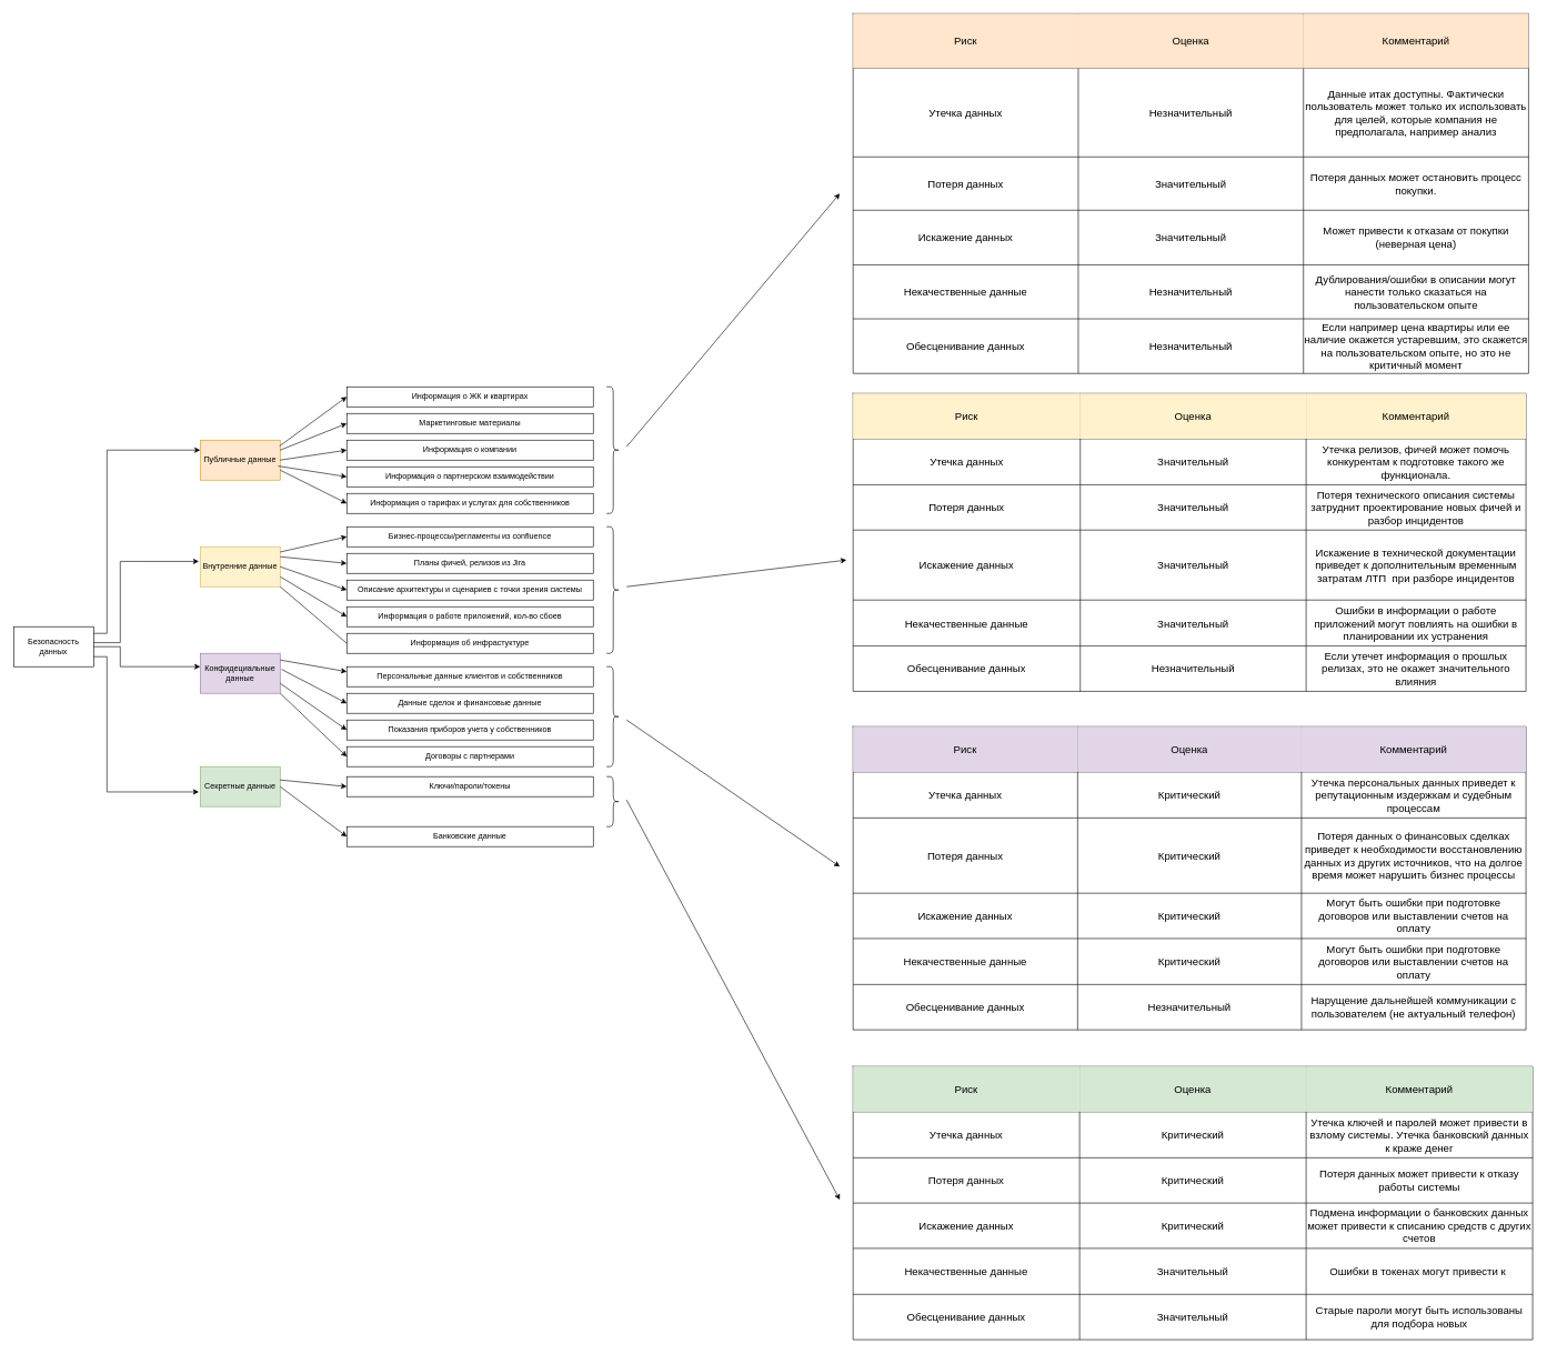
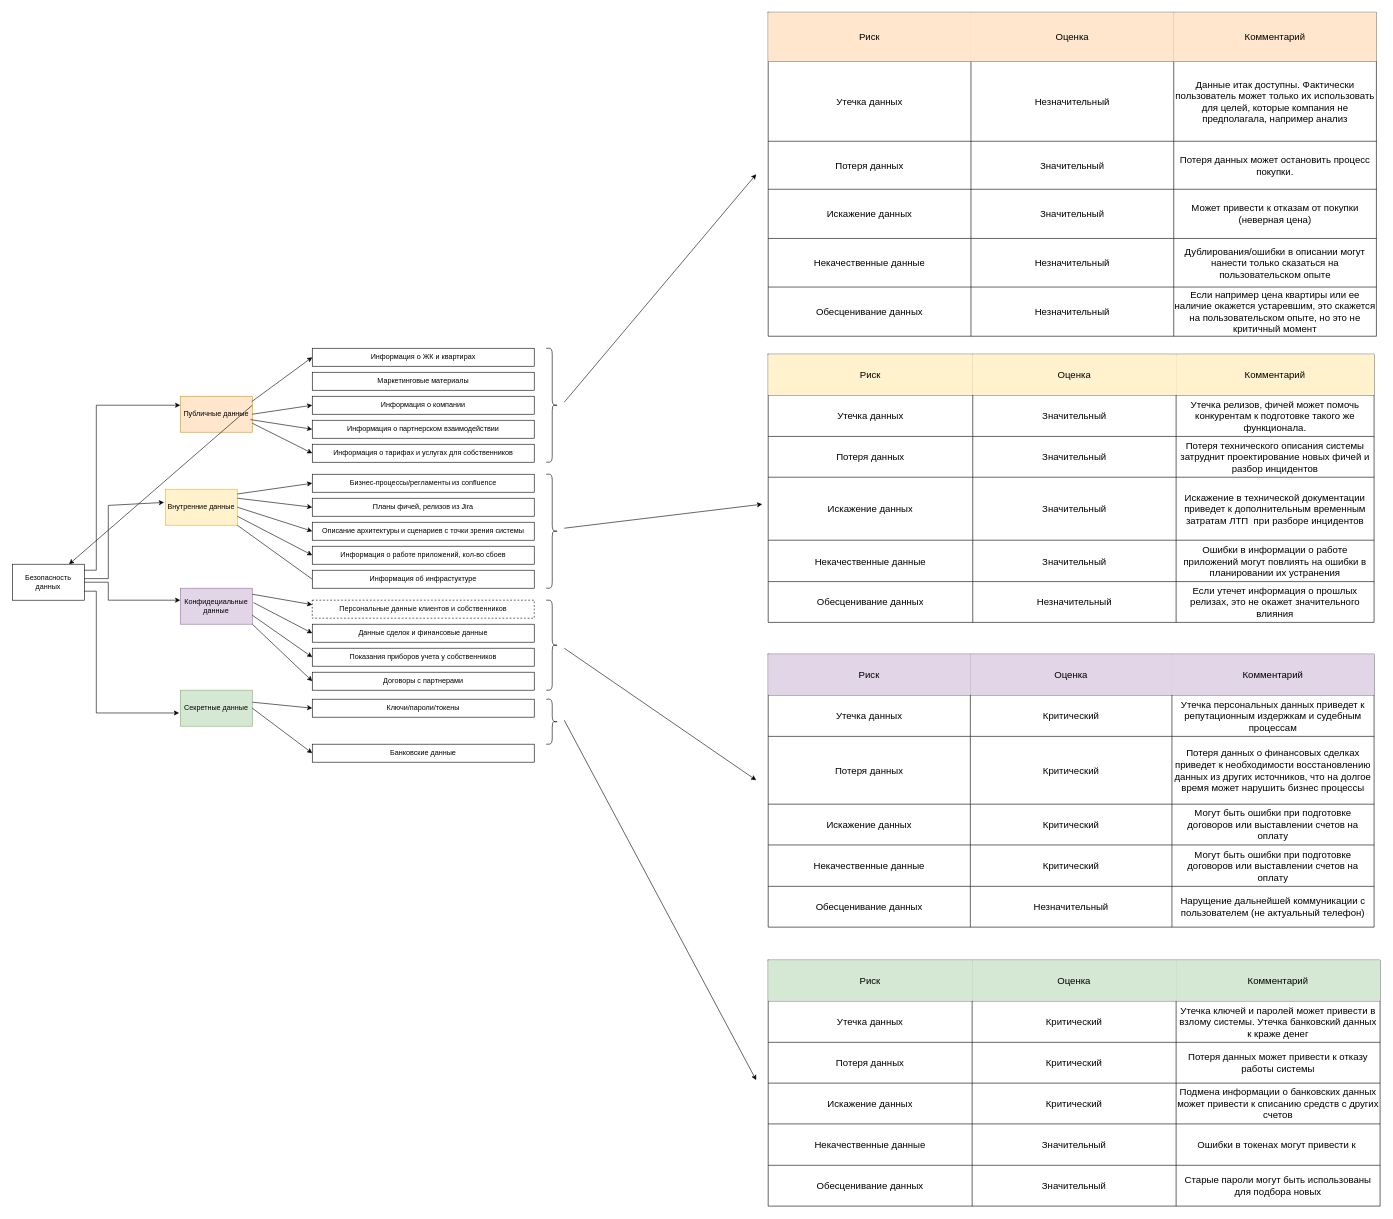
- <mxCell id="17" value="" style="endArrow=classic;html=1;rounded=0;entryX=0;entryY=0.5;entryDx=0;entryDy=0;exitX=1;exitY=0.25;exitDx=0;exitDy=0;" edge="1" parent="1" source="3" target="12"><mxGeometry width="50" height="50" relative="1" as="geometry"><mxPoint x="429" y="679" as="sourcePoint" /><mxPoint x="530" y="605" as="targetPoint" /></mxGeometry></mxCell>
+ <mxCell id="17" value="" style="endArrow=classic;html=1;rounded=0;exitX=1;exitY=0.25;exitDx=0;exitDy=0;" edge="1" parent="1" source="3" target="2"><mxGeometry width="50" height="50" relative="1" as="geometry"><mxPoint x="429" y="679" as="sourcePoint" /><mxPoint x="530" y="605" as="targetPoint" /></mxGeometry></mxCell>
- <mxCell id="4" value="Внутренние данные" style="rounded=0;whiteSpace=wrap;html=1;fillColor=#fff2cc;strokeColor=#d6b656;" vertex="1" parent="1"><mxGeometry x="300" y="820" width="120" height="60" as="geometry" /></mxCell>
+ <mxCell id="4" value="Внутренние данные" style="rounded=0;whiteSpace=wrap;html=1;fillColor=#fff2cc;strokeColor=#d6b656;" vertex="1" parent="1"><mxGeometry x="275" y="815" width="120" height="60" as="geometry" /></mxCell>
- <mxCell id="31" value="Персональные данные клиентов и собственников" style="rounded=0;whiteSpace=wrap;html=1;" vertex="1" parent="1"><mxGeometry x="520" y="1000" width="370" height="30" as="geometry" /></mxCell>
+ <mxCell id="31" value="Персональные данные клиентов и собственников" style="rounded=0;whiteSpace=wrap;html=1;dashed=1;" vertex="1" parent="1"><mxGeometry x="520" y="1000" width="370" height="30" as="geometry" /></mxCell>
